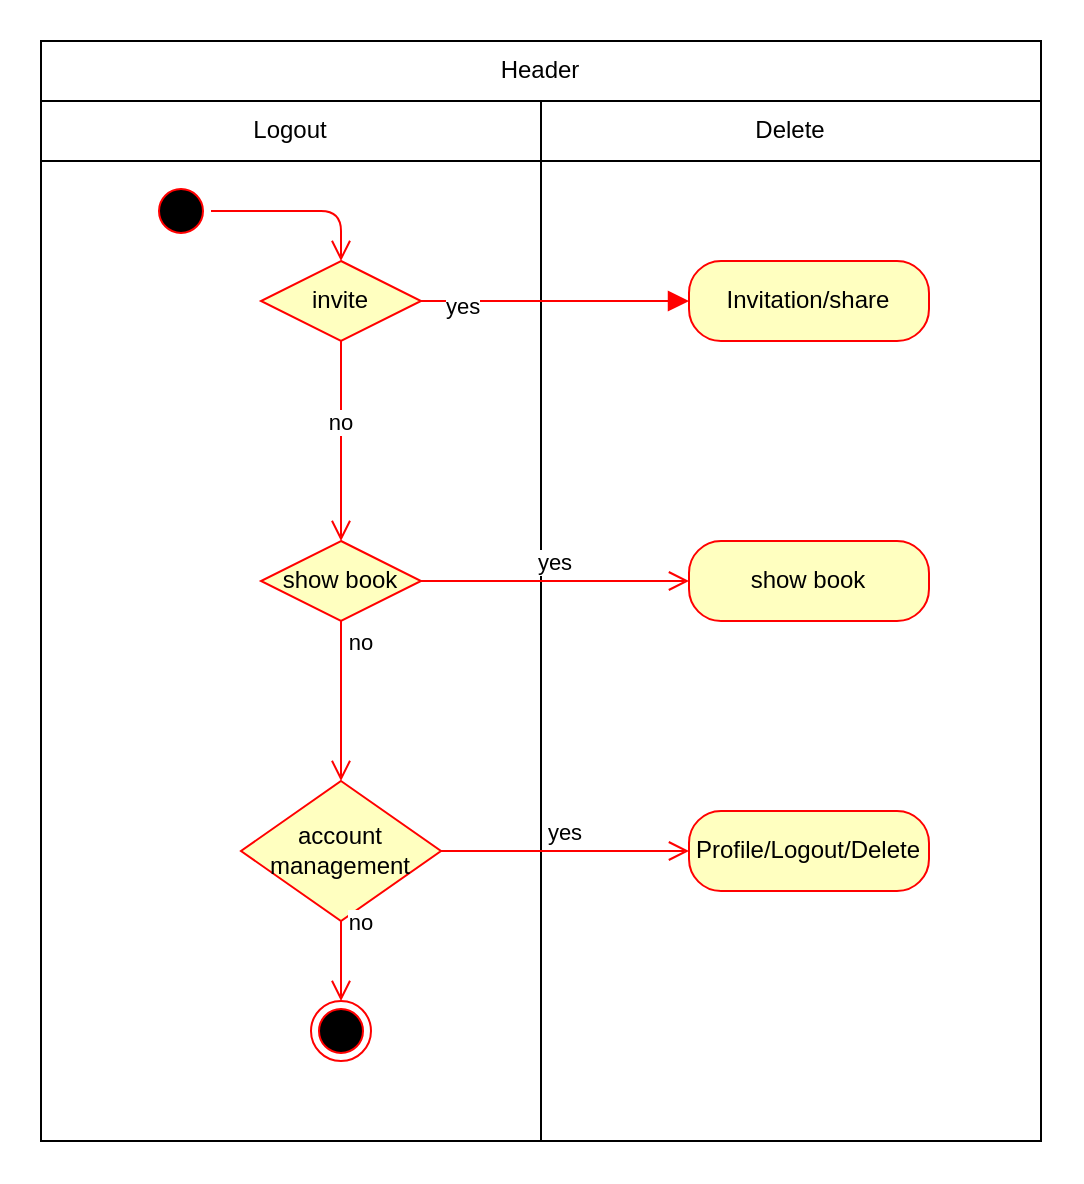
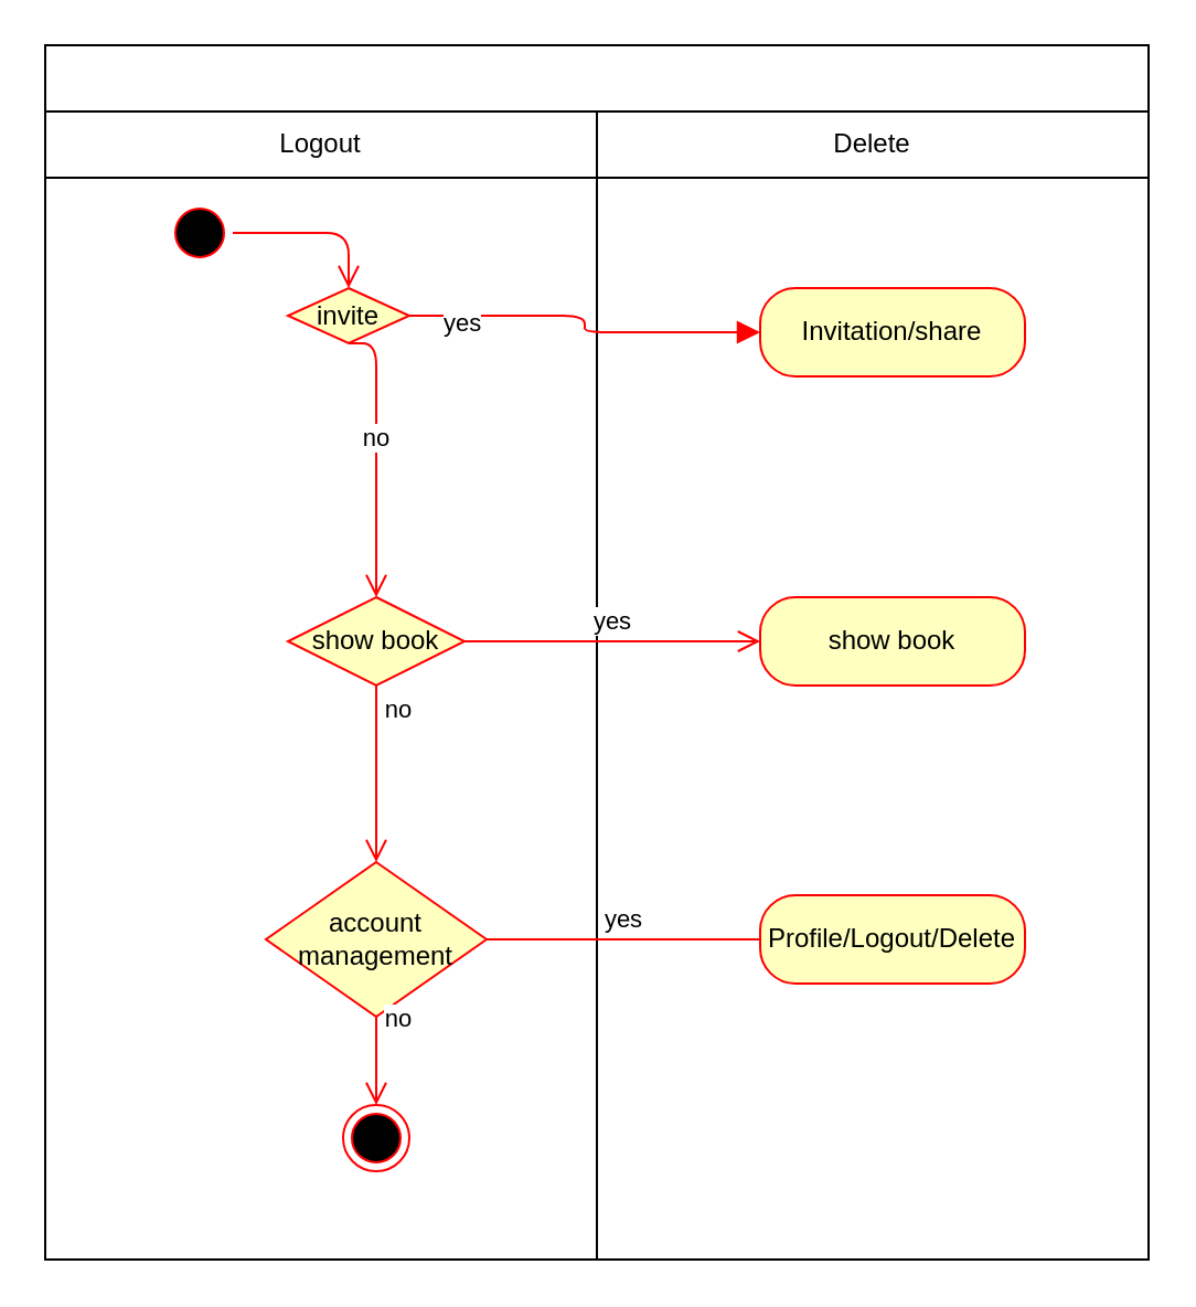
- <mxCell id="3" value="Header" style="rounded=0;whiteSpace=wrap;html=1;" vertex="1" parent="1"><mxGeometry x="20" y="20" width="500" height="30" as="geometry" /></mxCell>
- <mxCell id="9" value="invite" style="rhombus;whiteSpace=wrap;html=1;fillColor=#ffffc0;strokeColor=#ff0000;" vertex="1" parent="1"><mxGeometry x="130" y="130" width="80" height="40" as="geometry" /></mxCell>
+ <mxCell id="9" value="invite" style="rhombus;whiteSpace=wrap;html=1;fillColor=#ffffc0;strokeColor=#ff0000;" vertex="1" parent="1"><mxGeometry x="130" y="130" width="55" height="25" as="geometry" /></mxCell>
- <mxCell id="21" value="yes" style="edgeStyle=orthogonalEdgeStyle;html=1;verticalAlign=bottom;endArrow=open;endSize=8;strokeColor=#ff0000;exitX=1;exitY=0.5;exitDx=0;exitDy=0;entryX=0;entryY=0.5;entryDx=0;entryDy=0;" edge="1" parent="1" source="18" target="20"><mxGeometry relative="1" as="geometry"><mxPoint x="354" y="300" as="targetPoint" /><mxPoint x="220" y="300" as="sourcePoint" /></mxGeometry></mxCell>
+ <mxCell id="21" value="yes" style="edgeStyle=orthogonalEdgeStyle;html=1;verticalAlign=bottom;endArrow=none;endSize=8;strokeColor=#ff0000;exitX=1;exitY=0.5;exitDx=0;exitDy=0;entryX=0;entryY=0.5;entryDx=0;entryDy=0;" edge="1" parent="1" source="18" target="20"><mxGeometry relative="1" as="geometry"><mxPoint x="354" y="300" as="targetPoint" /><mxPoint x="220" y="300" as="sourcePoint" /></mxGeometry></mxCell>
